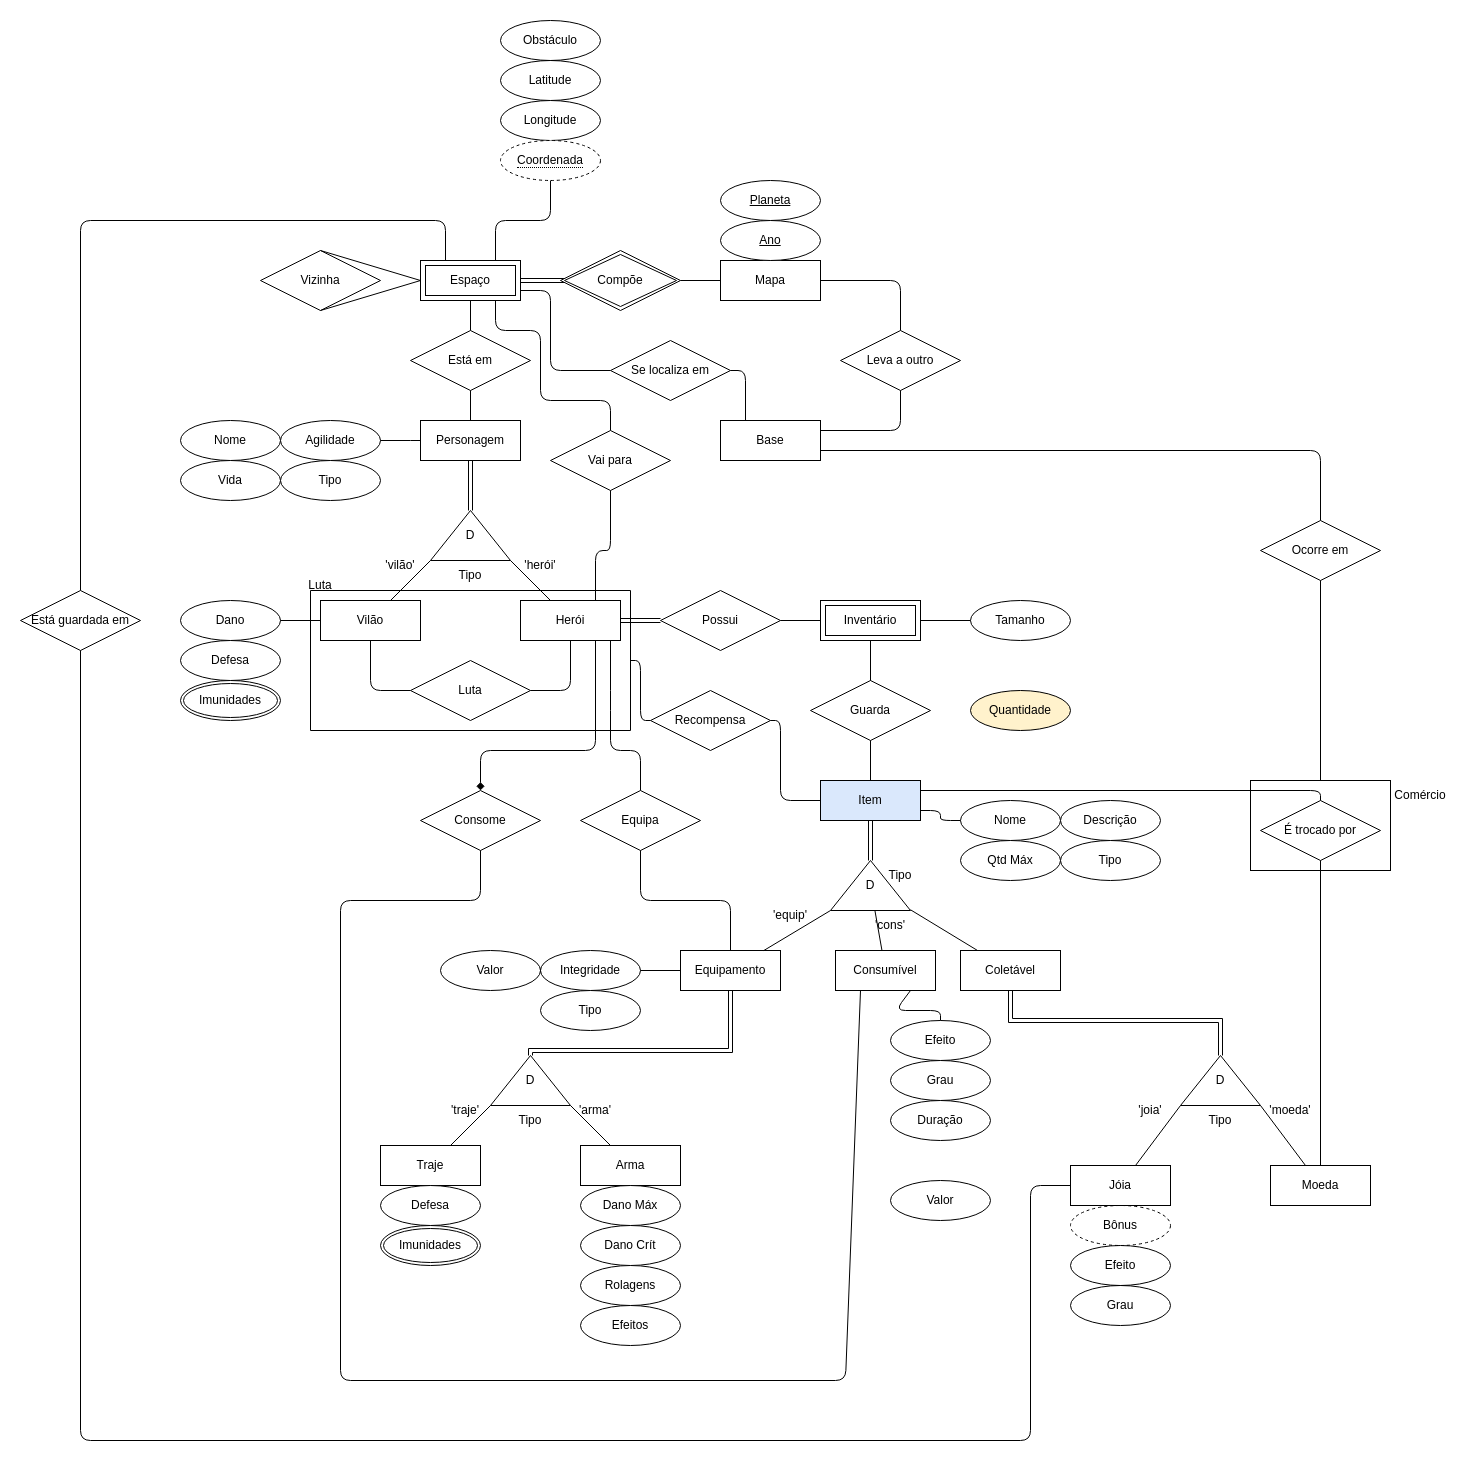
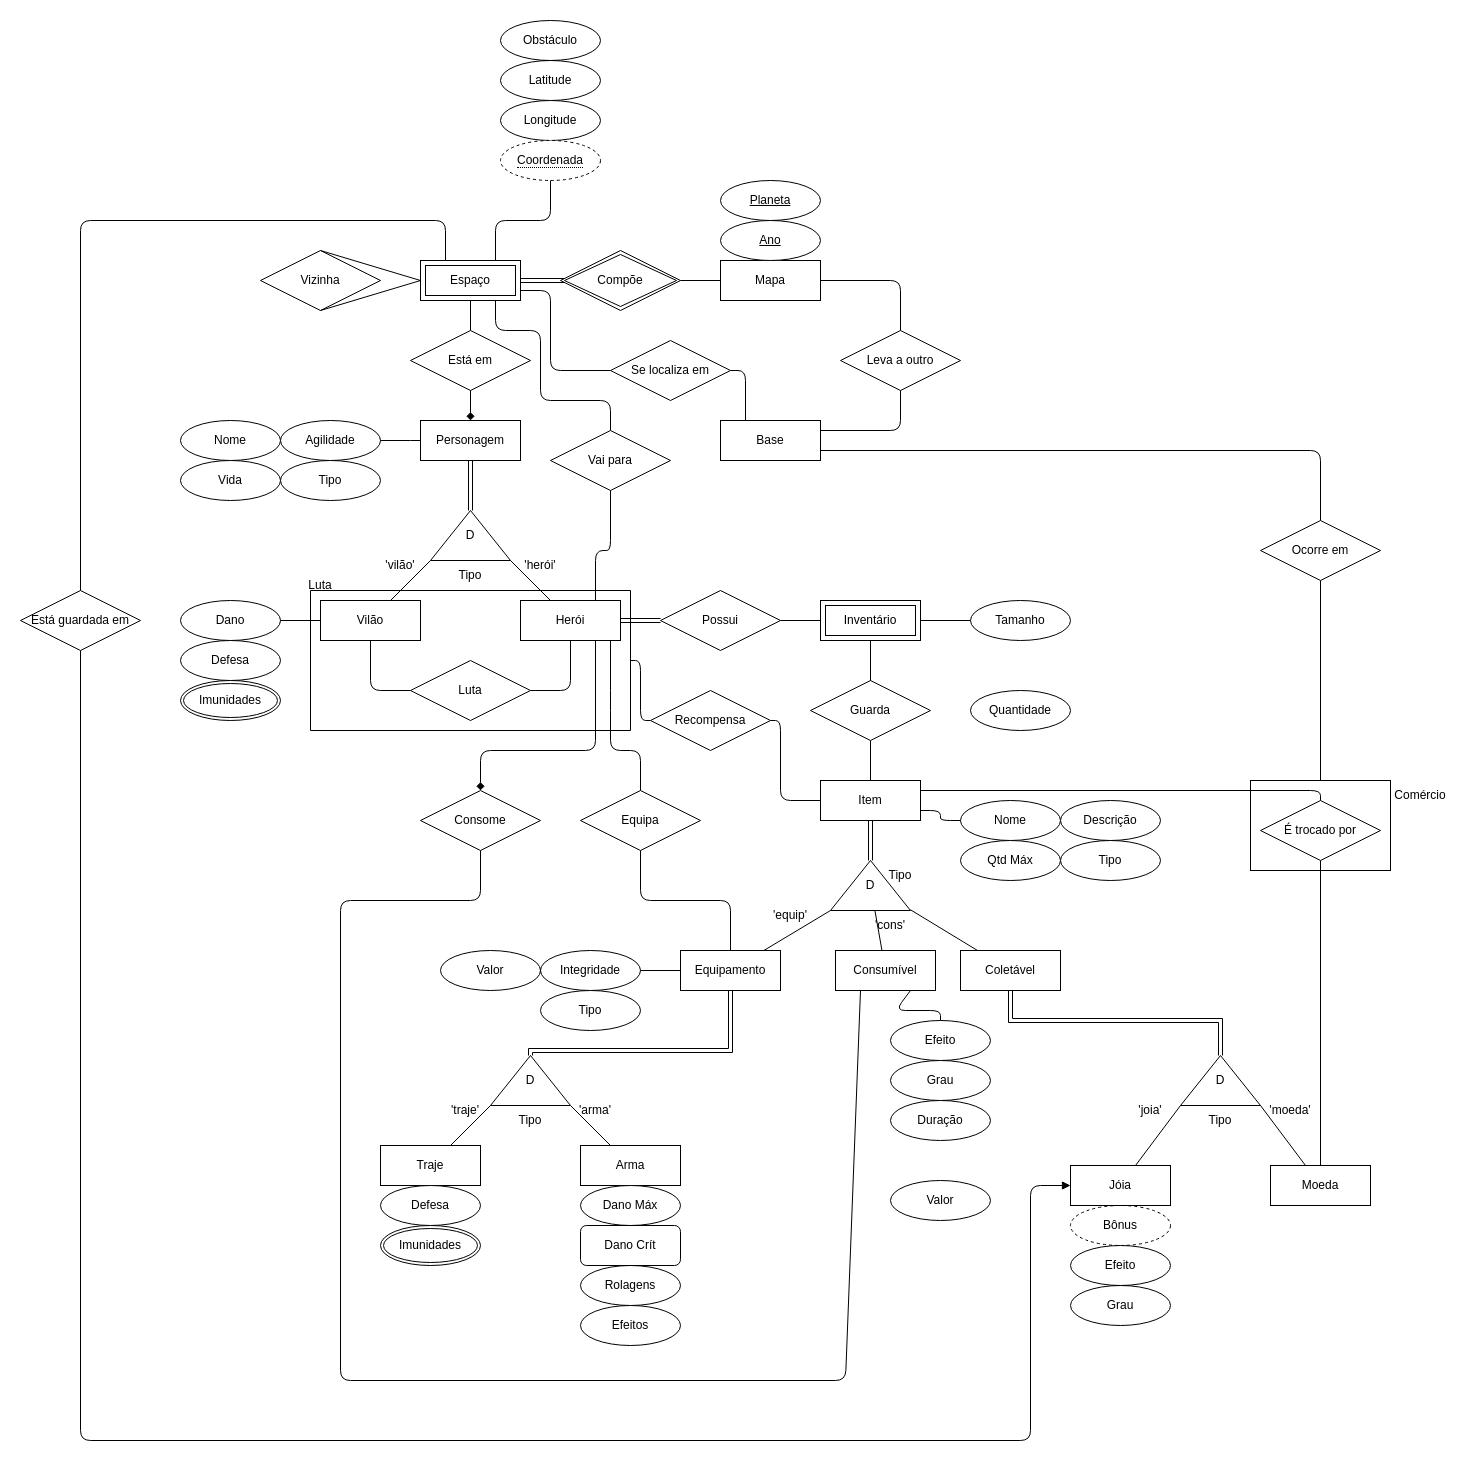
- <mxCell id="15" value="" style="endArrow=none;html=1;rounded=0;exitX=0.5;exitY=1;exitDx=0;exitDy=0;entryX=0.5;entryY=0;entryDx=0;entryDy=0;" parent="1" source="13" target="12" edge="1"><mxGeometry relative="1" as="geometry"><mxPoint x="420" y="330" as="sourcePoint" /><mxPoint x="580" y="330" as="targetPoint" /></mxGeometry></mxCell>
+ <mxCell id="15" value="" style="endArrow=diamond;html=1;rounded=0;exitX=0.5;exitY=1;exitDx=0;exitDy=0;entryX=0.5;entryY=0;entryDx=0;entryDy=0;" parent="1" source="13" target="12" edge="1"><mxGeometry relative="1" as="geometry"><mxPoint x="420" y="330" as="sourcePoint" /><mxPoint x="580" y="330" as="targetPoint" /></mxGeometry></mxCell>
- <mxCell id="60" value="Quantidade" style="ellipse;whiteSpace=wrap;html=1;align=center;fillColor=#fff2cc;" parent="1" vertex="1"><mxGeometry x="970" y="690" width="100" height="40" as="geometry" /></mxCell>
+ <mxCell id="60" value="Quantidade" style="ellipse;whiteSpace=wrap;html=1;align=center;" parent="1" vertex="1"><mxGeometry x="970" y="690" width="100" height="40" as="geometry" /></mxCell>
- <mxCell id="39" value="Item" style="whiteSpace=wrap;html=1;align=center;fillColor=#dae8fc;" parent="1" vertex="1"><mxGeometry x="820" y="780" width="100" height="40" as="geometry" /></mxCell>
+ <mxCell id="39" value="Item" style="whiteSpace=wrap;html=1;align=center;" parent="1" vertex="1"><mxGeometry x="820" y="780" width="100" height="40" as="geometry" /></mxCell>
- <mxCell id="129" value="" style="endArrow=none;html=1;rounded=1;exitX=0.5;exitY=1;exitDx=0;exitDy=0;entryX=0;entryY=0.5;entryDx=0;entryDy=0;" parent="1" source="119" target="108" edge="1"><mxGeometry relative="1" as="geometry"><mxPoint x="370" y="960" as="sourcePoint" /><mxPoint x="530" y="960" as="targetPoint" /><Array as="points"><mxPoint x="80" y="1440" /><mxPoint x="1030" y="1440" /><mxPoint x="1030" y="1185" /></Array></mxGeometry></mxCell>
+ <mxCell id="129" value="" style="endArrow=block;html=1;rounded=1;exitX=0.5;exitY=1;exitDx=0;exitDy=0;entryX=0;entryY=0.5;entryDx=0;entryDy=0;" parent="1" source="119" target="108" edge="1"><mxGeometry relative="1" as="geometry"><mxPoint x="370" y="960" as="sourcePoint" /><mxPoint x="530" y="960" as="targetPoint" /><Array as="points"><mxPoint x="80" y="1440" /><mxPoint x="1030" y="1440" /><mxPoint x="1030" y="1185" /></Array></mxGeometry></mxCell>
- <mxCell id="85" value="Dano Crít" style="ellipse;whiteSpace=wrap;html=1;align=center;" parent="1" vertex="1"><mxGeometry x="580" y="1225" width="100" height="40" as="geometry" /></mxCell>
+ <mxCell id="85" value="Dano Crít" style="whiteSpace=wrap;html=1;align=center;rounded=1;" parent="1" vertex="1"><mxGeometry x="580" y="1225" width="100" height="40" as="geometry" /></mxCell>
